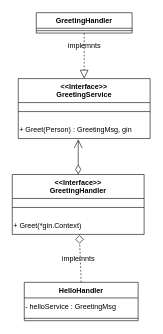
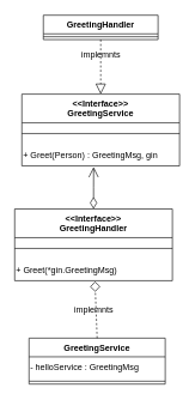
- <mxCell id="11" value="+ Greet(*gin.Context)&amp;nbsp;" style="text;html=1;align=left;verticalAlign=middle;resizable=0;points=[];autosize=1;strokeColor=none;fillColor=none;" vertex="1" parent="9"><mxGeometry y="70" width="220" height="30" as="geometry" /></mxCell>
+ <mxCell id="11" value="+ Greet(*gin.GreetingMsg)&amp;nbsp;" style="text;html=1;align=left;verticalAlign=middle;resizable=0;points=[];autosize=1;strokeColor=none;fillColor=none;" vertex="1" parent="9"><mxGeometry y="70" width="220" height="30" as="geometry" /></mxCell>
- <mxCell id="12" value="HelloHandler" style="swimlane;fontStyle=1;align=center;verticalAlign=top;childLayout=stackLayout;horizontal=1;startSize=26;horizontalStack=0;resizeParent=1;resizeParentMax=0;resizeLast=0;collapsible=1;marginBottom=0;whiteSpace=wrap;html=1;" vertex="1" parent="1"><mxGeometry x="40" y="470" width="190" height="64" as="geometry" /></mxCell>
+ <mxCell id="12" value="GreetingService" style="swimlane;fontStyle=1;align=center;verticalAlign=top;childLayout=stackLayout;horizontal=1;startSize=26;horizontalStack=0;resizeParent=1;resizeParentMax=0;resizeLast=0;collapsible=1;marginBottom=0;whiteSpace=wrap;html=1;" vertex="1" parent="1"><mxGeometry x="40" y="470" width="190" height="64" as="geometry" /></mxCell>
